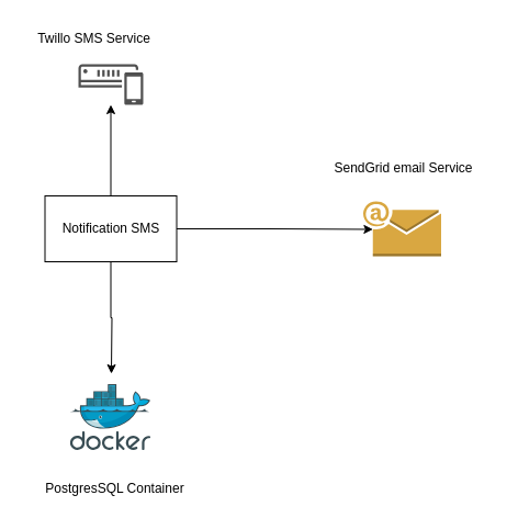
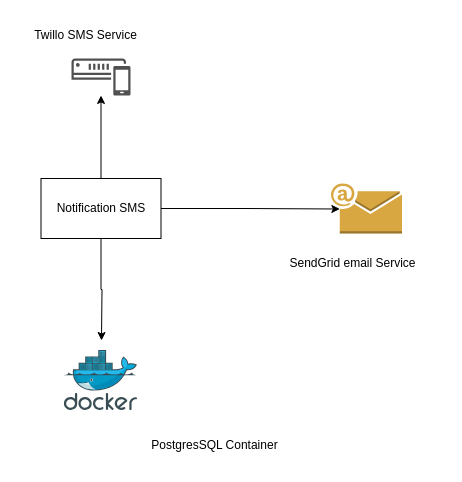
- <mxCell id="10" value="SendGrid email Service" style="text;html=1;strokeColor=none;fillColor=none;align=center;verticalAlign=middle;whiteSpace=wrap;rounded=0;" vertex="1" parent="1"><mxGeometry x="295" y="138" width="144.5" height="30" as="geometry" /></mxCell>
+ <mxCell id="10" value="SendGrid email Service" style="text;html=1;strokeColor=none;fillColor=none;align=center;verticalAlign=middle;whiteSpace=wrap;rounded=0;" vertex="1" parent="1"><mxGeometry x="280" y="248" width="144.5" height="30" as="geometry" /></mxCell>
- <mxCell id="12" value="PostgresSQL Container" style="text;html=1;strokeColor=none;fillColor=none;align=center;verticalAlign=middle;whiteSpace=wrap;rounded=0;" vertex="1" parent="1"><mxGeometry x="28" y="430" width="152.92" height="30" as="geometry" /></mxCell>
+ <mxCell id="12" value="PostgresSQL Container" style="text;html=1;strokeColor=none;fillColor=none;align=center;verticalAlign=middle;whiteSpace=wrap;rounded=0;" vertex="1" parent="1"><mxGeometry x="138" y="430" width="152.92" height="30" as="geometry" /></mxCell>
